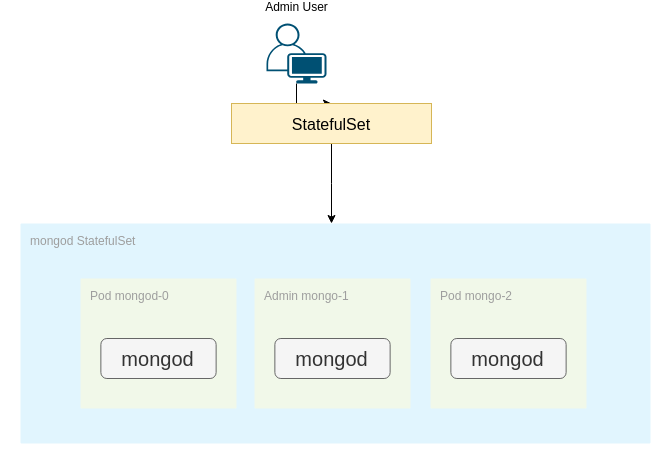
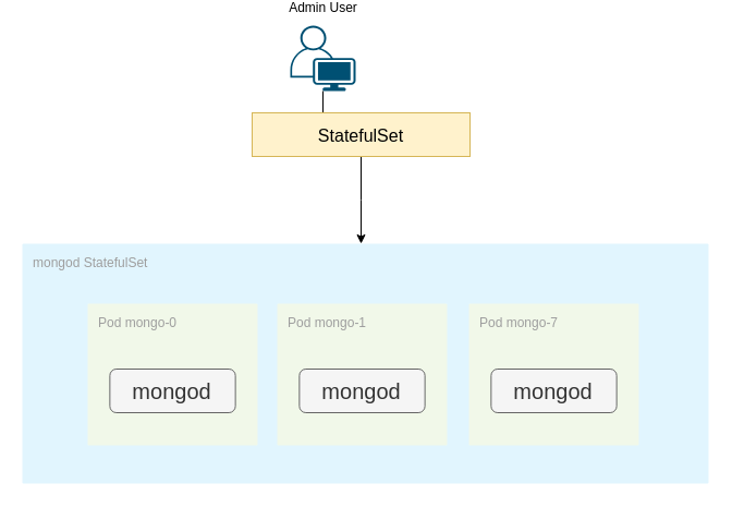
- <mxCell id="6" style="edgeStyle=orthogonalEdgeStyle;rounded=0;orthogonalLoop=1;jettySize=auto;html=1;entryX=0.5;entryY=0;entryDx=0;entryDy=0;" parent="1" source="7" target="9" edge="1"><mxGeometry relative="1" as="geometry" /></mxCell>
+ <mxCell id="6" style="edgeStyle=orthogonalEdgeStyle;rounded=0;orthogonalLoop=1;jettySize=auto;html=1;entryX=0.5;entryY=0;entryDx=0;entryDy=0;endArrow=none;" parent="1" source="7" target="9" edge="1"><mxGeometry relative="1" as="geometry" /></mxCell>
- <mxCell id="11" value="Pod mongod-0" style="points=[[0,0,0],[0.25,0,0],[0.5,0,0],[0.75,0,0],[1,0,0],[1,0.25,0],[1,0.5,0],[1,0.75,0],[1,1,0],[0.75,1,0],[0.5,1,0],[0.25,1,0],[0,1,0],[0,0.75,0],[0,0.5,0],[0,0.25,0]];rounded=1;absoluteArcSize=1;arcSize=2;html=1;strokeColor=none;gradientColor=none;shadow=0;dashed=0;fontSize=12;fontColor=#9E9E9E;align=left;verticalAlign=top;spacing=10;spacingTop=-4;fillColor=#F1F8E9;" vertex="1" parent="10"><mxGeometry width="156" height="130" as="geometry" /></mxCell>
+ <mxCell id="11" value="Pod mongo-0" style="points=[[0,0,0],[0.25,0,0],[0.5,0,0],[0.75,0,0],[1,0,0],[1,0.25,0],[1,0.5,0],[1,0.75,0],[1,1,0],[0.75,1,0],[0.5,1,0],[0.25,1,0],[0,1,0],[0,0.75,0],[0,0.5,0],[0,0.25,0]];rounded=1;absoluteArcSize=1;arcSize=2;html=1;strokeColor=none;gradientColor=none;shadow=0;dashed=0;fontSize=12;fontColor=#9E9E9E;align=left;verticalAlign=top;spacing=10;spacingTop=-4;fillColor=#F1F8E9;" vertex="1" parent="10"><mxGeometry width="156" height="130" as="geometry" /></mxCell>
- <mxCell id="4" value="Admin mongo-1" style="points=[[0,0,0],[0.25,0,0],[0.5,0,0],[0.75,0,0],[1,0,0],[1,0.25,0],[1,0.5,0],[1,0.75,0],[1,1,0],[0.75,1,0],[0.5,1,0],[0.25,1,0],[0,1,0],[0,0.75,0],[0,0.5,0],[0,0.25,0]];rounded=1;absoluteArcSize=1;arcSize=2;html=1;strokeColor=none;gradientColor=none;shadow=0;dashed=0;fontSize=12;fontColor=#9E9E9E;align=left;verticalAlign=top;spacing=10;spacingTop=-4;fillColor=#F1F8E9;" parent="3" vertex="1"><mxGeometry width="156" height="130" as="geometry" /></mxCell>
+ <mxCell id="4" value="Pod mongo-1" style="points=[[0,0,0],[0.25,0,0],[0.5,0,0],[0.75,0,0],[1,0,0],[1,0.25,0],[1,0.5,0],[1,0.75,0],[1,1,0],[0.75,1,0],[0.5,1,0],[0.25,1,0],[0,1,0],[0,0.75,0],[0,0.5,0],[0,0.25,0]];rounded=1;absoluteArcSize=1;arcSize=2;html=1;strokeColor=none;gradientColor=none;shadow=0;dashed=0;fontSize=12;fontColor=#9E9E9E;align=left;verticalAlign=top;spacing=10;spacingTop=-4;fillColor=#F1F8E9;" parent="3" vertex="1"><mxGeometry width="156" height="130" as="geometry" /></mxCell>
- <mxCell id="14" value="Pod mongo-2" style="points=[[0,0,0],[0.25,0,0],[0.5,0,0],[0.75,0,0],[1,0,0],[1,0.25,0],[1,0.5,0],[1,0.75,0],[1,1,0],[0.75,1,0],[0.5,1,0],[0.25,1,0],[0,1,0],[0,0.75,0],[0,0.5,0],[0,0.25,0]];rounded=1;absoluteArcSize=1;arcSize=2;html=1;strokeColor=none;gradientColor=none;shadow=0;dashed=0;fontSize=12;fontColor=#9E9E9E;align=left;verticalAlign=top;spacing=10;spacingTop=-4;fillColor=#F1F8E9;" vertex="1" parent="13"><mxGeometry width="156" height="130" as="geometry" /></mxCell>
+ <mxCell id="14" value="Pod mongo-7" style="points=[[0,0,0],[0.25,0,0],[0.5,0,0],[0.75,0,0],[1,0,0],[1,0.25,0],[1,0.5,0],[1,0.75,0],[1,1,0],[0.75,1,0],[0.5,1,0],[0.25,1,0],[0,1,0],[0,0.75,0],[0,0.5,0],[0,0.25,0]];rounded=1;absoluteArcSize=1;arcSize=2;html=1;strokeColor=none;gradientColor=none;shadow=0;dashed=0;fontSize=12;fontColor=#9E9E9E;align=left;verticalAlign=top;spacing=10;spacingTop=-4;fillColor=#F1F8E9;" vertex="1" parent="13"><mxGeometry width="156" height="130" as="geometry" /></mxCell>
